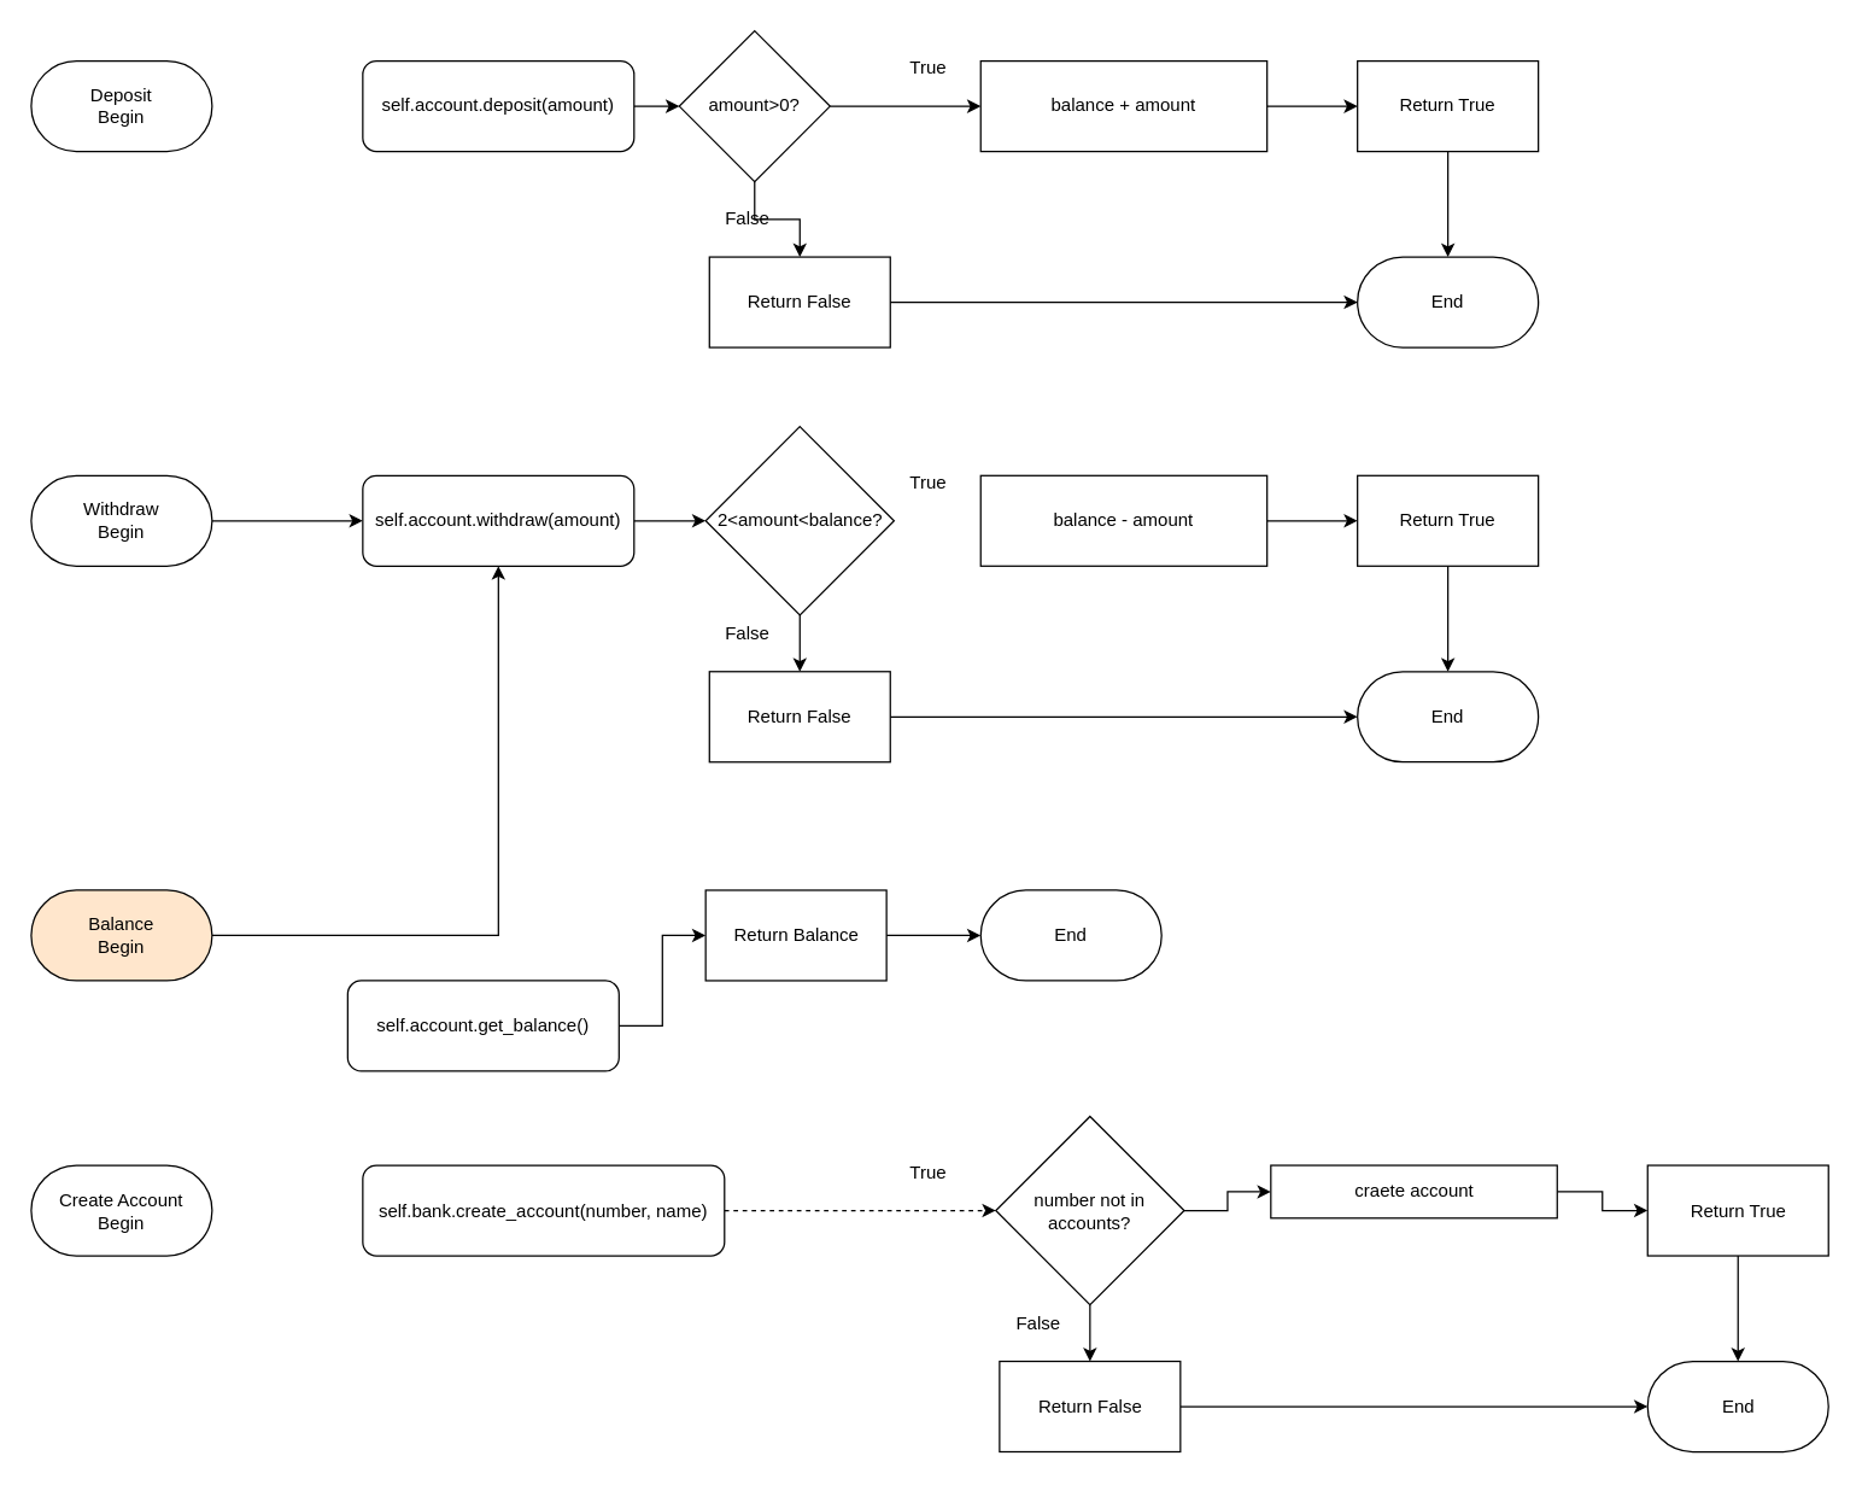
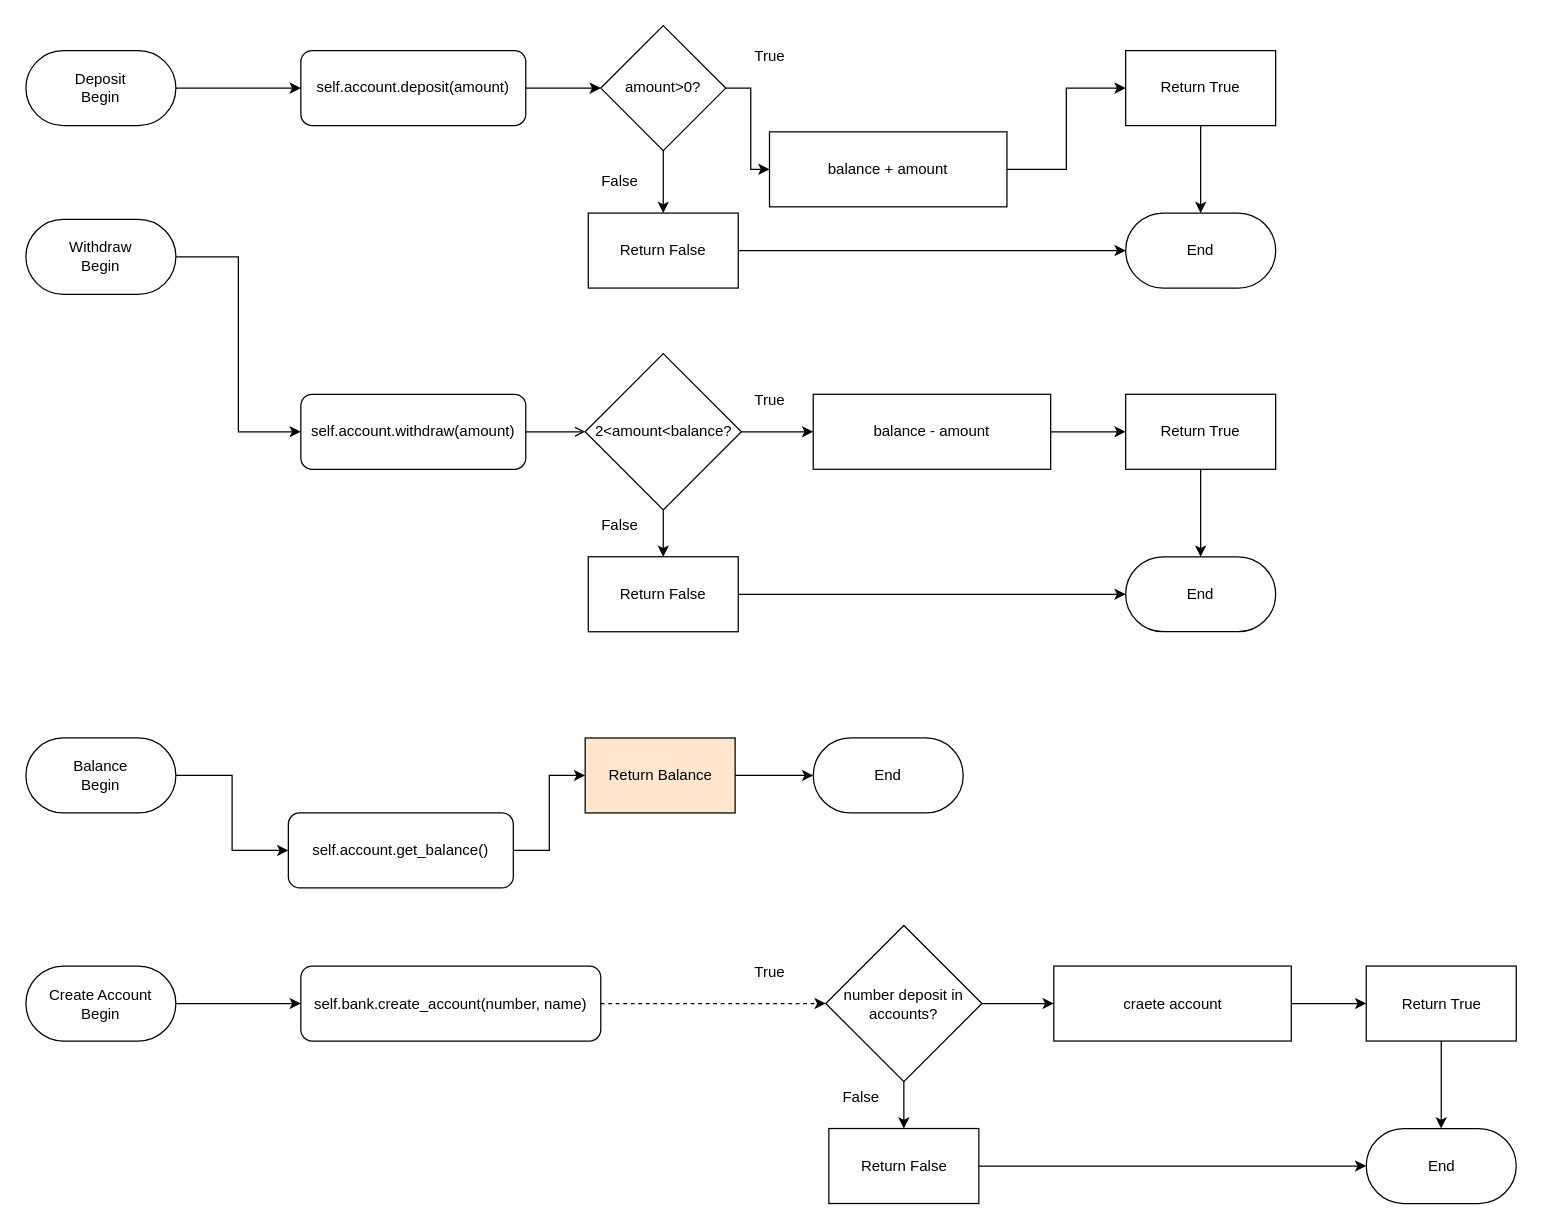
+ <mxCell id="2" style="edgeStyle=orthogonalEdgeStyle;rounded=0;orthogonalLoop=1;jettySize=auto;html=1;exitX=1;exitY=0.5;exitDx=0;exitDy=0;entryX=0;entryY=0.5;entryDx=0;entryDy=0;" edge="1" parent="1" source="3" target="5"><mxGeometry relative="1" as="geometry" /></mxCell>
- <mxCell id="8" value="amount&amp;gt;0?" style="rhombus;whiteSpace=wrap;html=1;" vertex="1" parent="1"><mxGeometry x="450" y="20" width="100" height="100" as="geometry" /></mxCell>
+ <mxCell id="8" value="amount&amp;gt;0?" style="rhombus;whiteSpace=wrap;html=1;" vertex="1" parent="1"><mxGeometry x="480" y="20" width="100" height="100" as="geometry" /></mxCell>
- <mxCell id="10" value="balance + amount" style="rounded=0;whiteSpace=wrap;html=1;" vertex="1" parent="1"><mxGeometry x="650" y="40" width="190" height="60" as="geometry" /></mxCell>
+ <mxCell id="10" value="balance + amount" style="rounded=0;whiteSpace=wrap;html=1;" vertex="1" parent="1"><mxGeometry x="615" y="105" width="190" height="60" as="geometry" /></mxCell>
- <mxCell id="19" value="Withdraw&lt;div&gt;Begin&lt;/div&gt;" style="rounded=1;whiteSpace=wrap;html=1;arcSize=50;" vertex="1" parent="1"><mxGeometry x="20" y="315" width="120" height="60" as="geometry" /></mxCell>
+ <mxCell id="19" value="Withdraw&lt;div&gt;Begin&lt;/div&gt;" style="rounded=1;whiteSpace=wrap;html=1;arcSize=50;" vertex="1" parent="1"><mxGeometry x="20" y="175" width="120" height="60" as="geometry" /></mxCell>
- <mxCell id="20" style="edgeStyle=orthogonalEdgeStyle;rounded=0;orthogonalLoop=1;jettySize=auto;html=1;exitX=1;exitY=0.5;exitDx=0;exitDy=0;entryX=0;entryY=0.5;entryDx=0;entryDy=0;" edge="1" parent="1" source="21" target="24"><mxGeometry relative="1" as="geometry" /></mxCell>
+ <mxCell id="20" style="edgeStyle=orthogonalEdgeStyle;rounded=0;orthogonalLoop=1;jettySize=auto;html=1;exitX=1;exitY=0.5;exitDx=0;exitDy=0;entryX=0;entryY=0.5;entryDx=0;entryDy=0;endArrow=open;" edge="1" parent="1" source="21" target="24"><mxGeometry relative="1" as="geometry" /></mxCell>
+ <mxCell id="22" style="edgeStyle=orthogonalEdgeStyle;rounded=0;orthogonalLoop=1;jettySize=auto;html=1;exitX=1;exitY=0.5;exitDx=0;exitDy=0;entryX=0;entryY=0.5;entryDx=0;entryDy=0;" edge="1" parent="1" source="24" target="26"><mxGeometry relative="1" as="geometry" /></mxCell>
- <mxCell id="34" style="edgeStyle=orthogonalEdgeStyle;rounded=0;orthogonalLoop=1;jettySize=auto;html=1;exitX=1;exitY=0.5;exitDx=0;exitDy=0;" edge="1" parent="1" source="35" target="21"><mxGeometry relative="1" as="geometry" /></mxCell>
+ <mxCell id="34" style="edgeStyle=orthogonalEdgeStyle;rounded=0;orthogonalLoop=1;jettySize=auto;html=1;exitX=1;exitY=0.5;exitDx=0;exitDy=0;entryX=0;entryY=0.5;entryDx=0;entryDy=0;" edge="1" parent="1" source="35" target="37"><mxGeometry relative="1" as="geometry" /></mxCell>
- <mxCell id="35" value="Balance&lt;div&gt;Begin&lt;/div&gt;" style="rounded=1;whiteSpace=wrap;html=1;arcSize=50;fillColor=#ffe6cc;" vertex="1" parent="1"><mxGeometry x="20" y="590" width="120" height="60" as="geometry" /></mxCell>
+ <mxCell id="35" value="Balance&lt;div&gt;Begin&lt;/div&gt;" style="rounded=1;whiteSpace=wrap;html=1;arcSize=50;" vertex="1" parent="1"><mxGeometry x="20" y="590" width="120" height="60" as="geometry" /></mxCell>
- <mxCell id="39" value="Return Balance" style="rounded=0;whiteSpace=wrap;html=1;" vertex="1" parent="1"><mxGeometry x="467.5" y="590" width="120" height="60" as="geometry" /></mxCell>
+ <mxCell id="39" value="Return Balance" style="rounded=0;whiteSpace=wrap;html=1;fillColor=#ffe6cc;" vertex="1" parent="1"><mxGeometry x="467.5" y="590" width="120" height="60" as="geometry" /></mxCell>
- <mxCell id="49" value="craete account" style="rounded=0;whiteSpace=wrap;html=1;" vertex="1" parent="1"><mxGeometry x="842.5" y="772.5" width="190" height="35" as="geometry" /></mxCell>
+ <mxCell id="49" value="craete account" style="rounded=0;whiteSpace=wrap;html=1;" vertex="1" parent="1"><mxGeometry x="842.5" y="772.5" width="190" height="60" as="geometry" /></mxCell>
+ <mxCell id="41" style="edgeStyle=orthogonalEdgeStyle;rounded=0;orthogonalLoop=1;jettySize=auto;html=1;exitX=1;exitY=0.5;exitDx=0;exitDy=0;entryX=0;entryY=0.5;entryDx=0;entryDy=0;" edge="1" parent="1" source="42" target="44"><mxGeometry relative="1" as="geometry" /></mxCell>
- <mxCell id="47" value="number not in accounts?" style="rhombus;whiteSpace=wrap;html=1;" vertex="1" parent="1"><mxGeometry x="660" y="740" width="125" height="125" as="geometry" /></mxCell>
+ <mxCell id="47" value="number deposit in accounts?" style="rhombus;whiteSpace=wrap;html=1;" vertex="1" parent="1"><mxGeometry x="660" y="740" width="125" height="125" as="geometry" /></mxCell>
